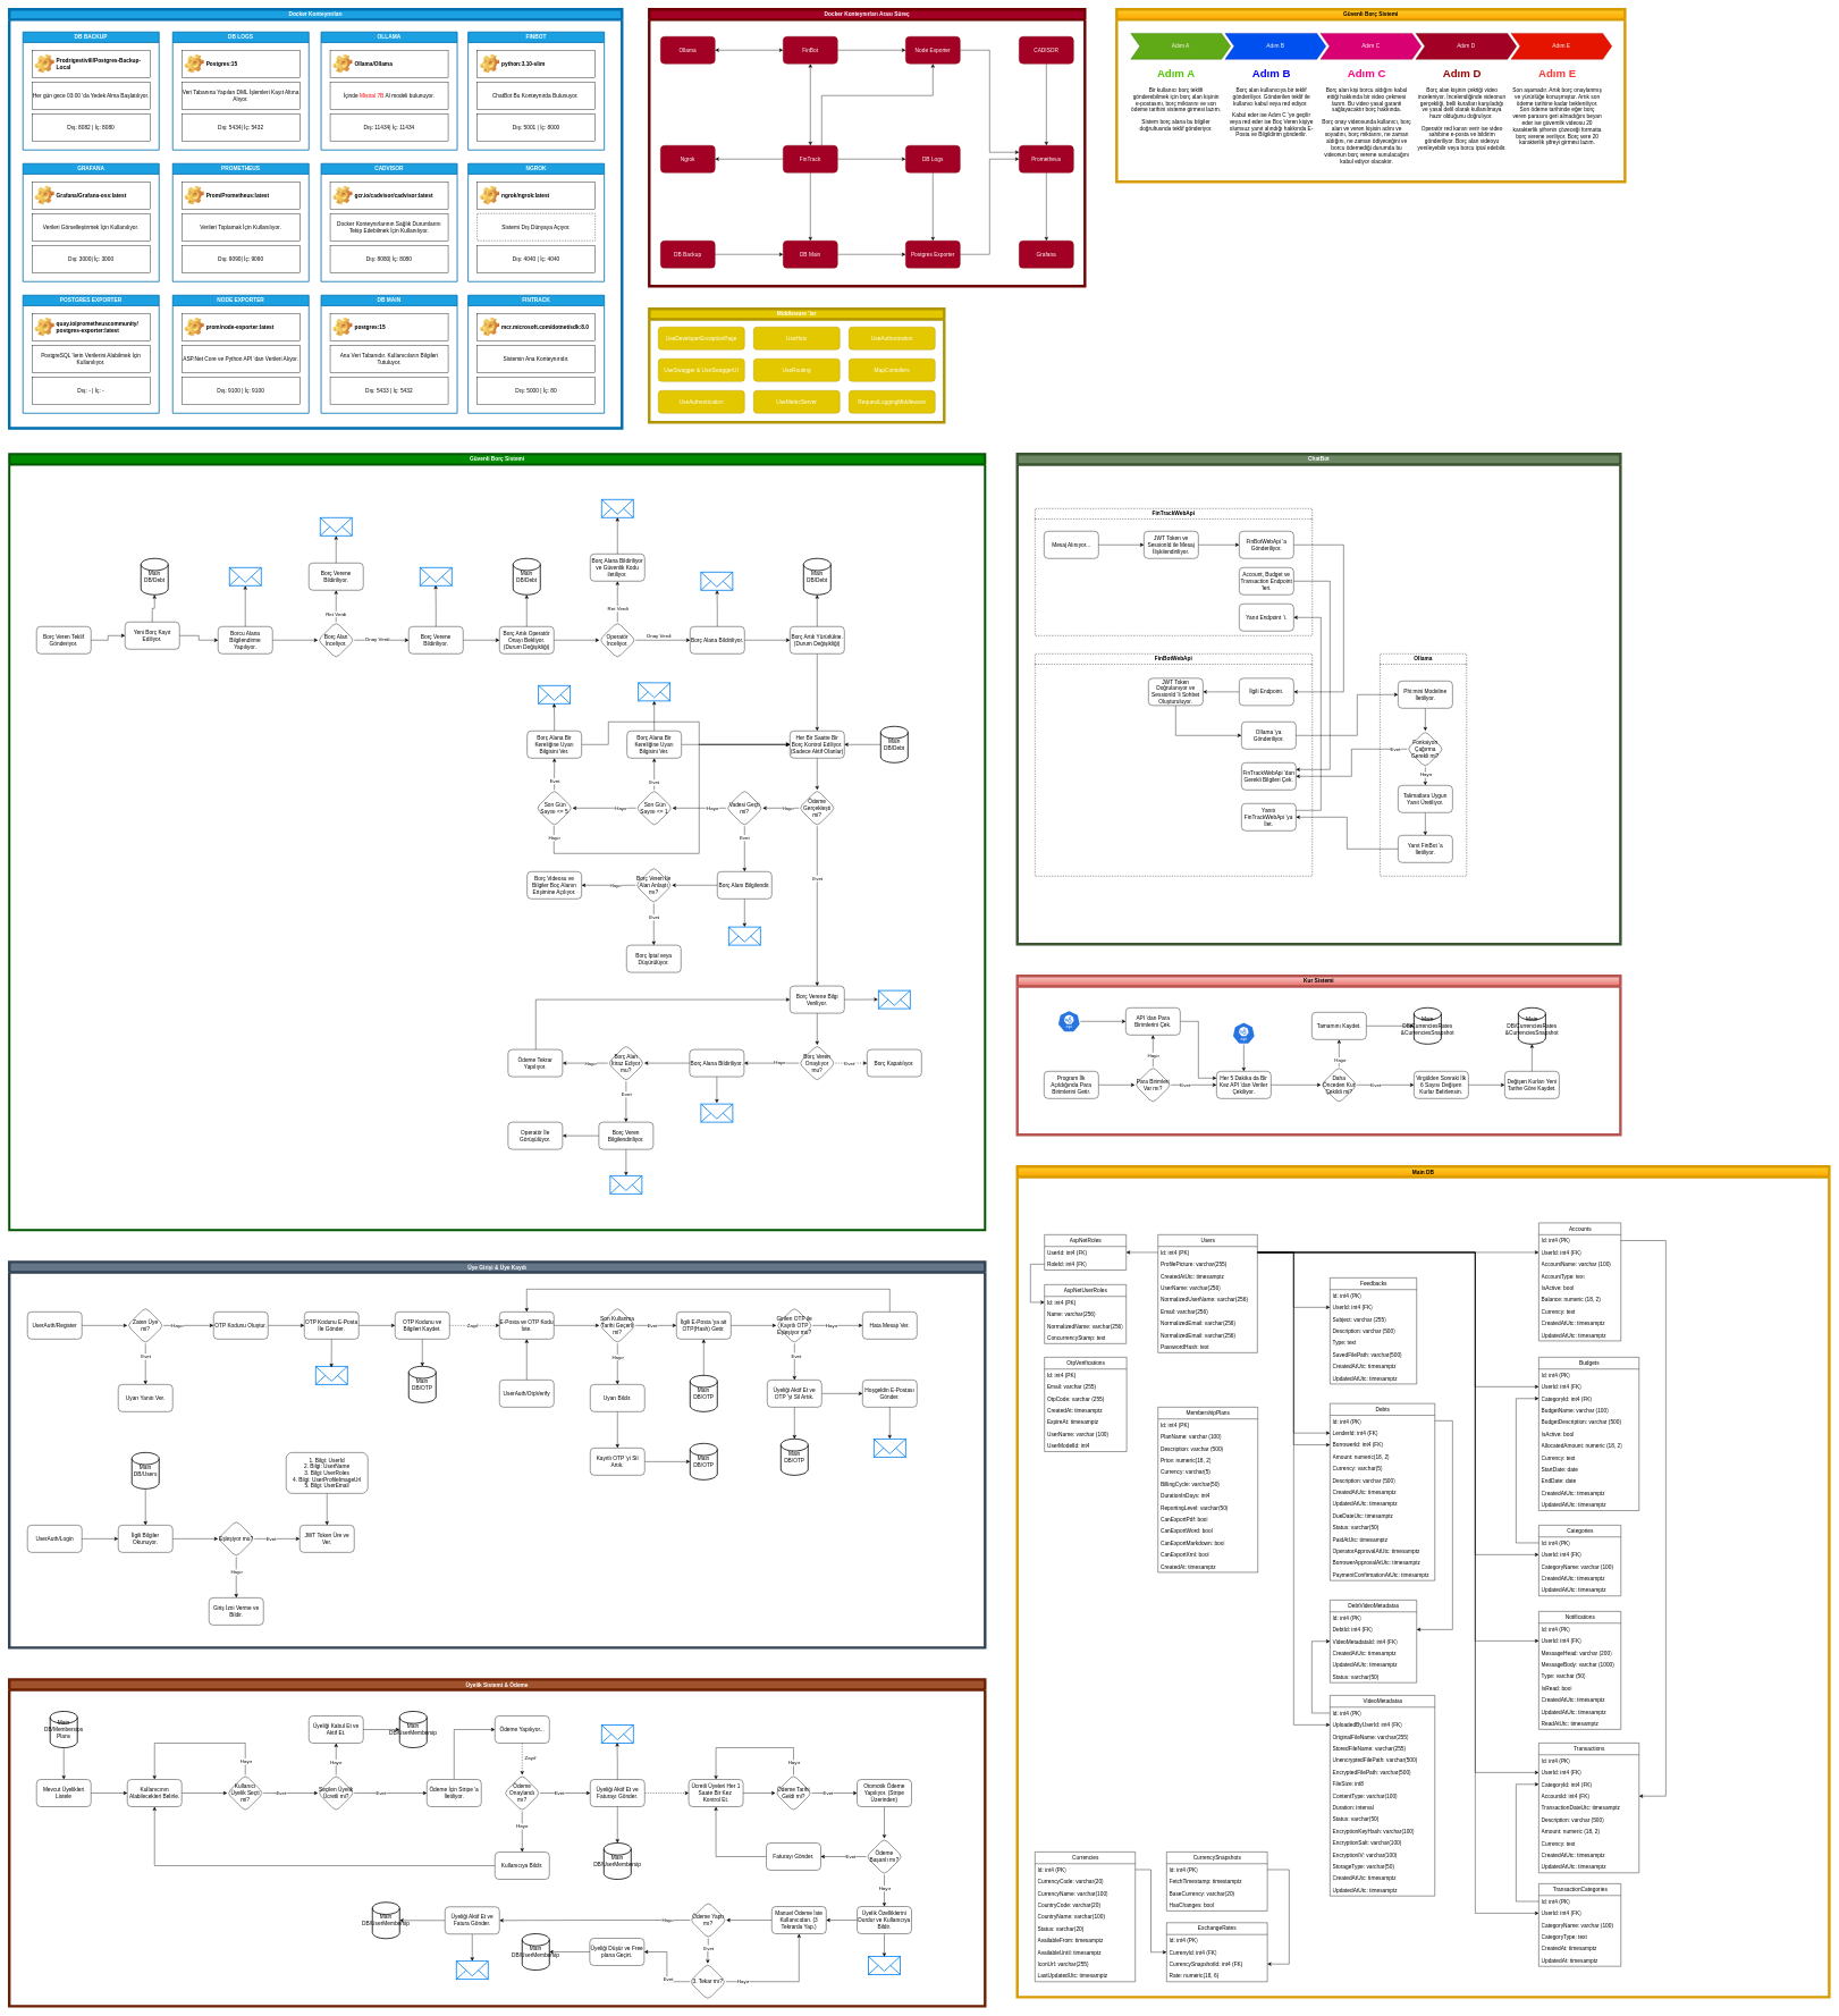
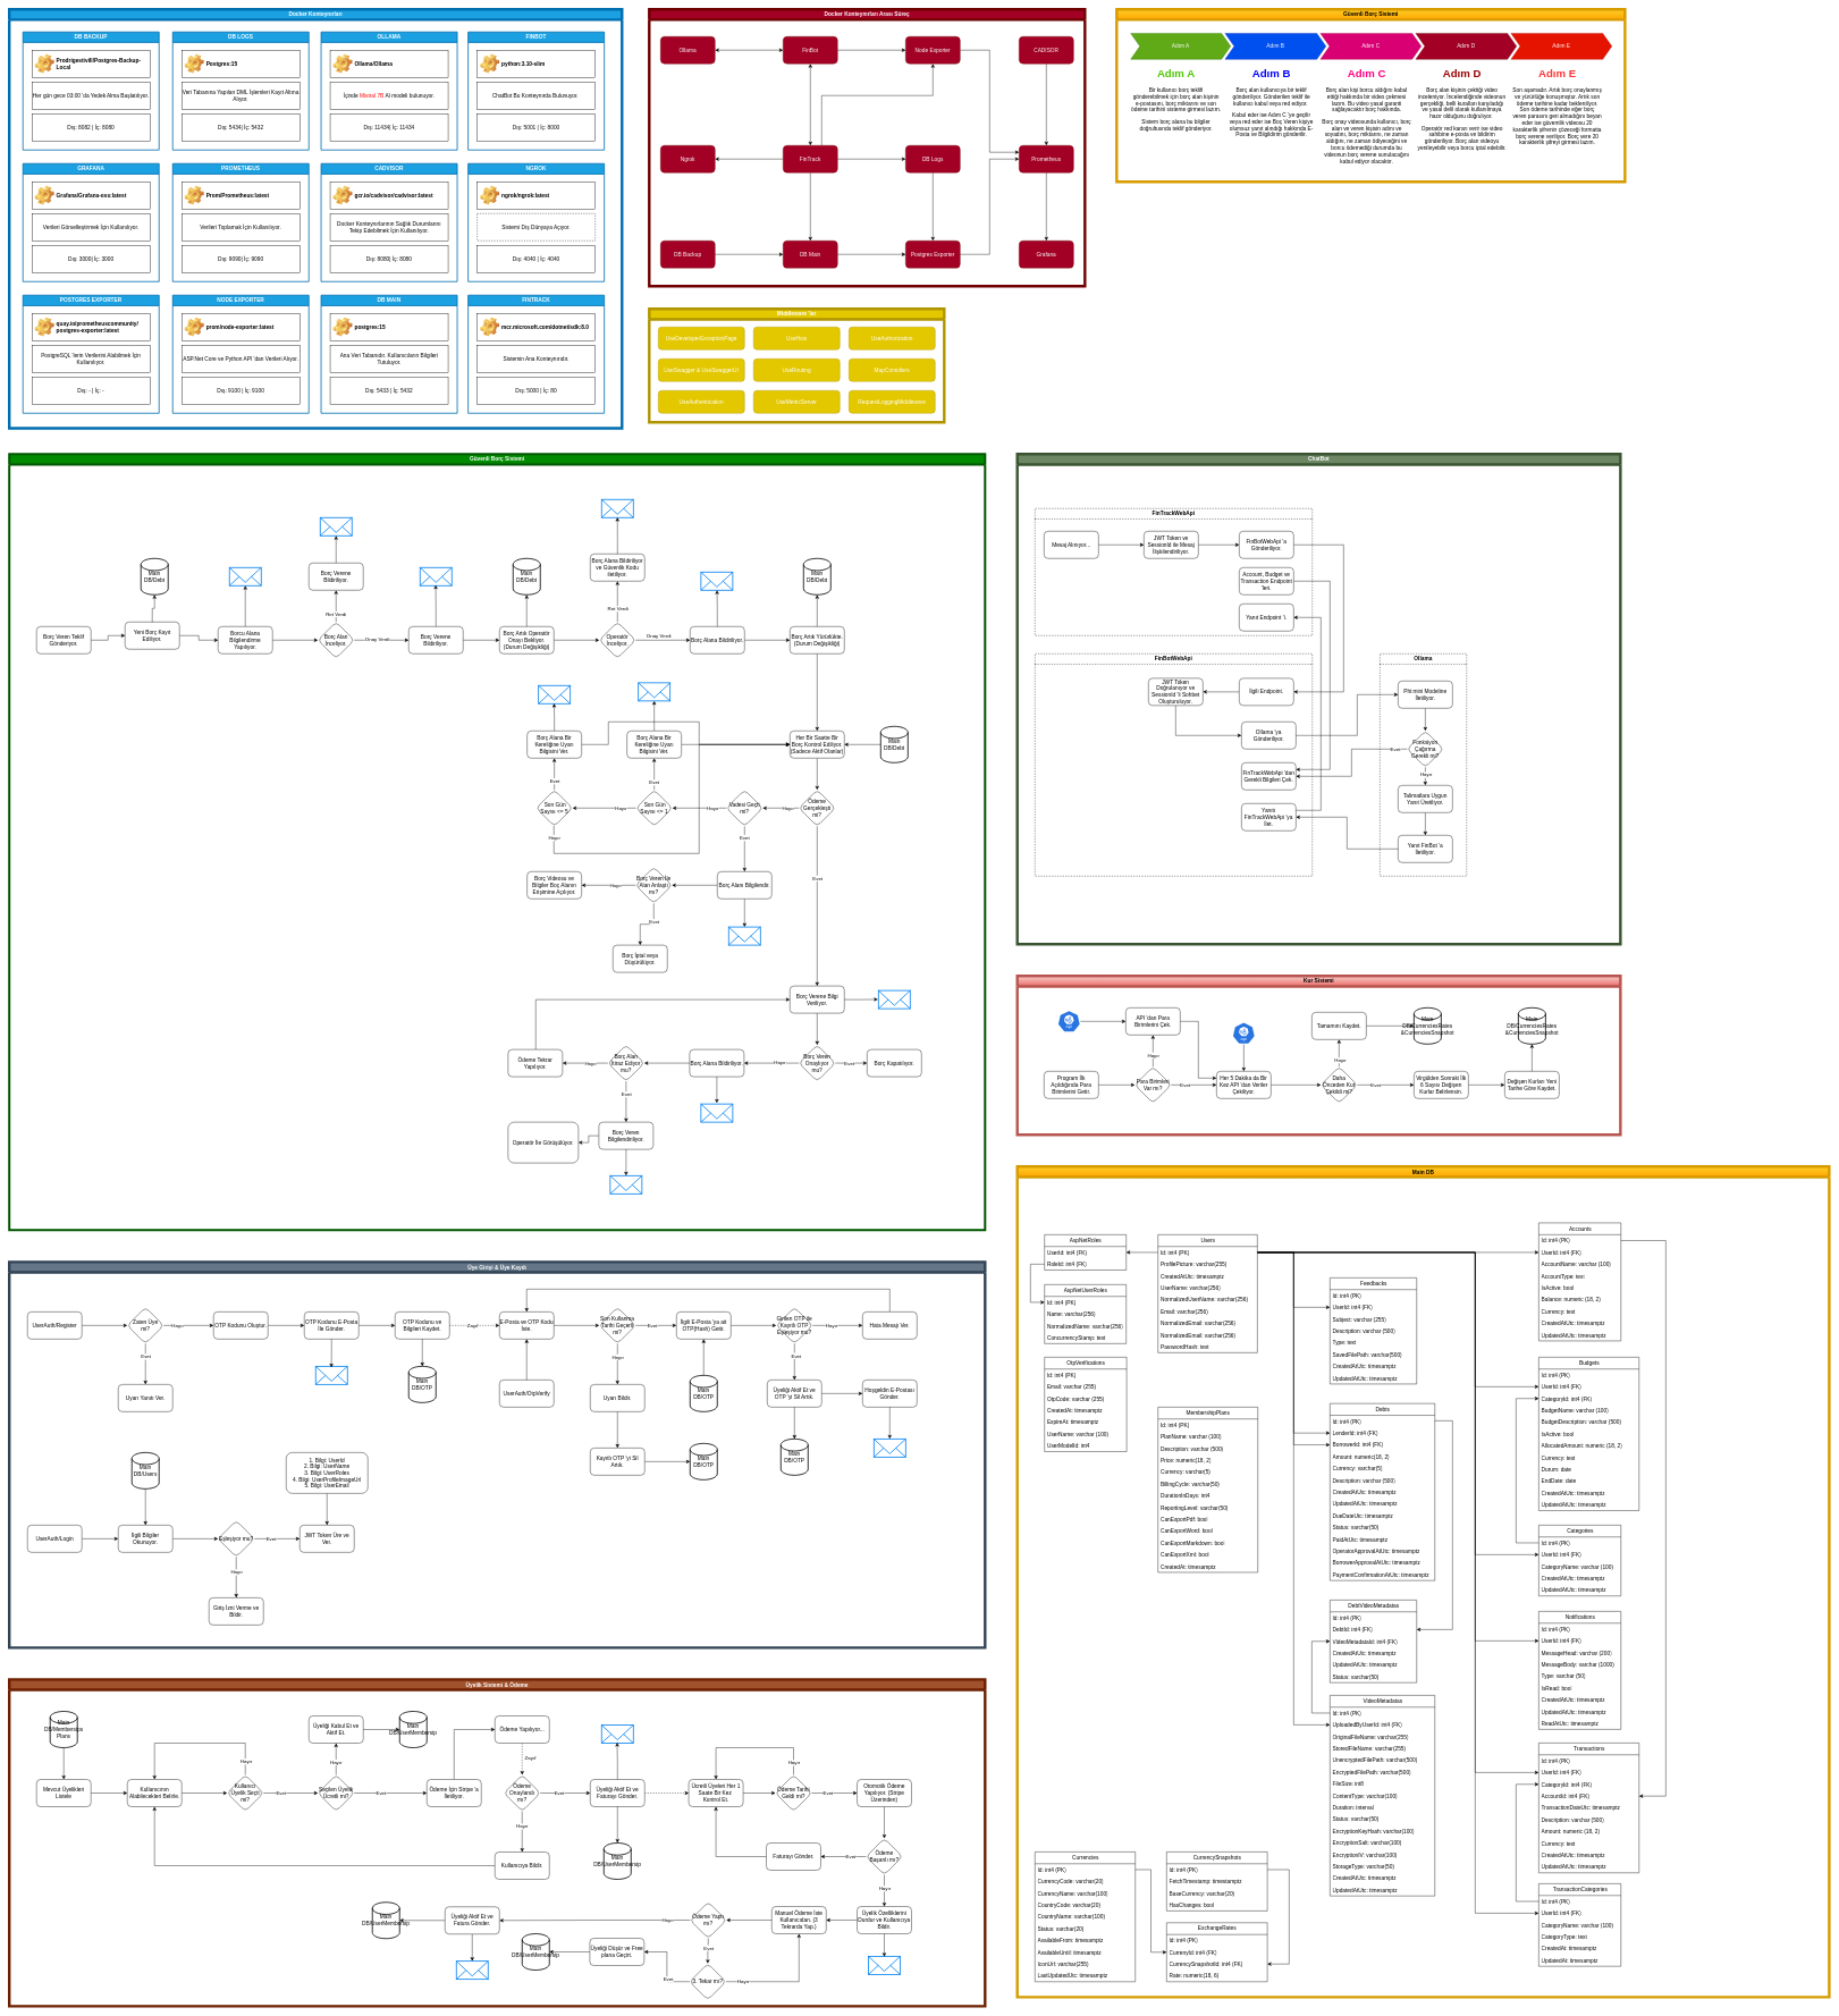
- <mxCell id="112" value="Borç İptal veya Düşürülüyor." style="whiteSpace=wrap;html=1;rounded=1;" parent="2" vertex="1"><mxGeometry x="1360" y="1082" width="120" height="60" as="geometry" /></mxCell>
+ <mxCell id="112" value="Borç İptal veya Düşürülüyor." style="whiteSpace=wrap;html=1;rounded=1;" parent="2" vertex="1"><mxGeometry x="1330" y="1082" width="120" height="60" as="geometry" /></mxCell>
- <mxCell id="76" value="" style="edgeStyle=orthogonalEdgeStyle;rounded=0;orthogonalLoop=1;jettySize=auto;html=1;dashed=1;" parent="2" source="80" target="81" edge="1"><mxGeometry relative="1" as="geometry" /></mxCell>
+ <mxCell id="76" value="" style="edgeStyle=orthogonalEdgeStyle;rounded=0;orthogonalLoop=1;jettySize=auto;html=1;" parent="2" source="80" target="81" edge="1"><mxGeometry relative="1" as="geometry" /></mxCell>
- <mxCell id="95" value="Operatör İle Görüşülüyor." style="whiteSpace=wrap;html=1;rounded=1;" parent="2" vertex="1"><mxGeometry x="1099" y="1472" width="120" height="60" as="geometry" /></mxCell>
+ <mxCell id="95" value="Operatör İle Görüşülüyor." style="whiteSpace=wrap;html=1;rounded=1;" parent="2" vertex="1"><mxGeometry x="1099" y="1472" width="155" height="90" as="geometry" /></mxCell>
- <mxCell id="447" value="StartDate: date" style="text;strokeColor=none;fillColor=none;align=left;verticalAlign=top;spacingLeft=4;spacingRight=4;overflow=hidden;rotatable=0;points=[[0,0.5],[1,0.5]];portConstraint=eastwest;whiteSpace=wrap;html=1;" parent="438" vertex="1"><mxGeometry y="234" width="221" height="26" as="geometry" /></mxCell>
+ <mxCell id="447" value="Durum: date" style="text;strokeColor=none;fillColor=none;align=left;verticalAlign=top;spacingLeft=4;spacingRight=4;overflow=hidden;rotatable=0;points=[[0,0.5],[1,0.5]];portConstraint=eastwest;whiteSpace=wrap;html=1;" parent="438" vertex="1"><mxGeometry y="234" width="221" height="26" as="geometry" /></mxCell>
